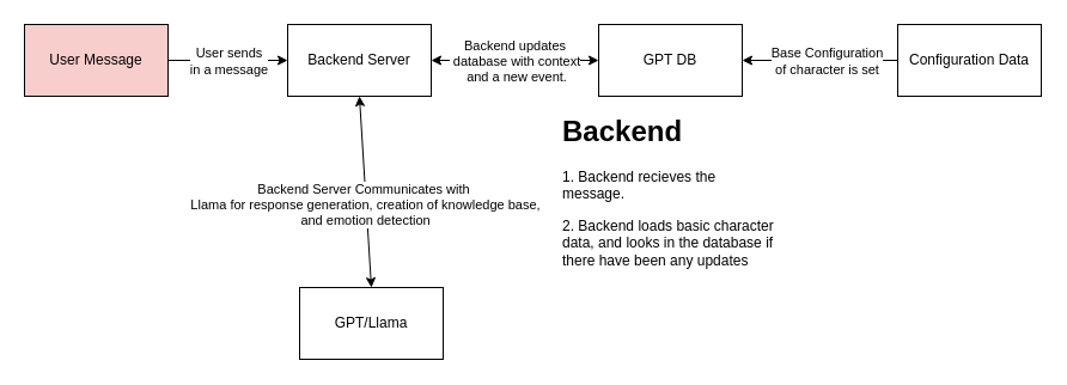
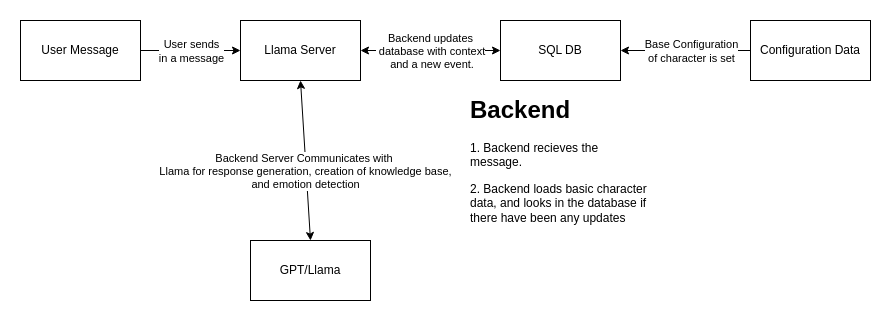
- <mxCell id="10" value="User Message" style="rounded=0;whiteSpace=wrap;html=1;fillColor=#f8cecc;" vertex="1" parent="1"><mxGeometry y="20" width="120" height="60" as="geometry" x="20" /></mxCell>
+ <mxCell id="10" value="User Message" style="rounded=0;whiteSpace=wrap;html=1;" vertex="1" parent="1"><mxGeometry y="20" width="120" height="60" as="geometry" x="20" /></mxCell>
- <mxCell id="2" value="Backend Server" style="rounded=0;whiteSpace=wrap;html=1;" vertex="1" parent="1"><mxGeometry x="240" y="20" width="120" height="60" as="geometry" /></mxCell>
+ <mxCell id="2" value="Llama Server" style="rounded=0;whiteSpace=wrap;html=1;" vertex="1" parent="1"><mxGeometry x="240" y="20" width="120" height="60" as="geometry" /></mxCell>
- <mxCell id="3" value="GPT DB" style="rounded=0;whiteSpace=wrap;html=1;" vertex="1" parent="1"><mxGeometry x="500" y="20" width="120" height="60" as="geometry" /></mxCell>
+ <mxCell id="3" value="SQL DB" style="rounded=0;whiteSpace=wrap;html=1;" vertex="1" parent="1"><mxGeometry x="500" y="20" width="120" height="60" as="geometry" /></mxCell>
